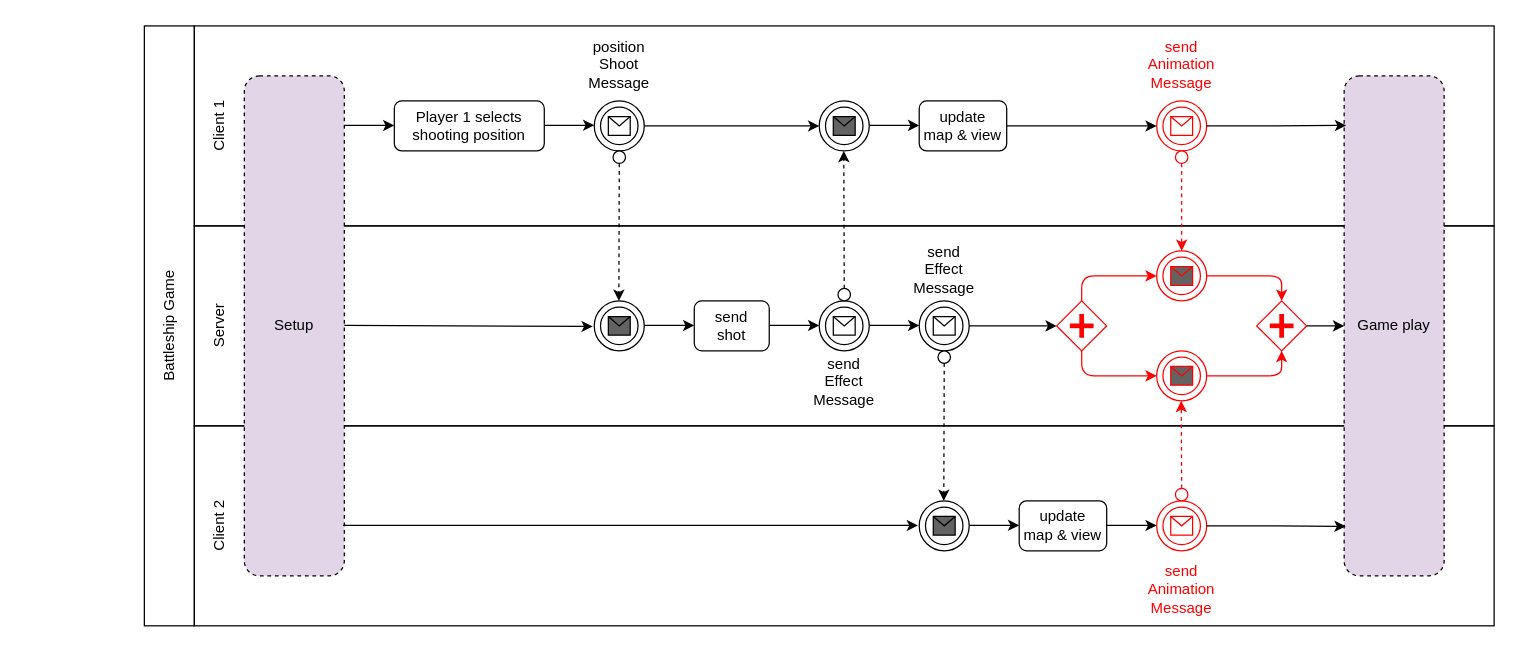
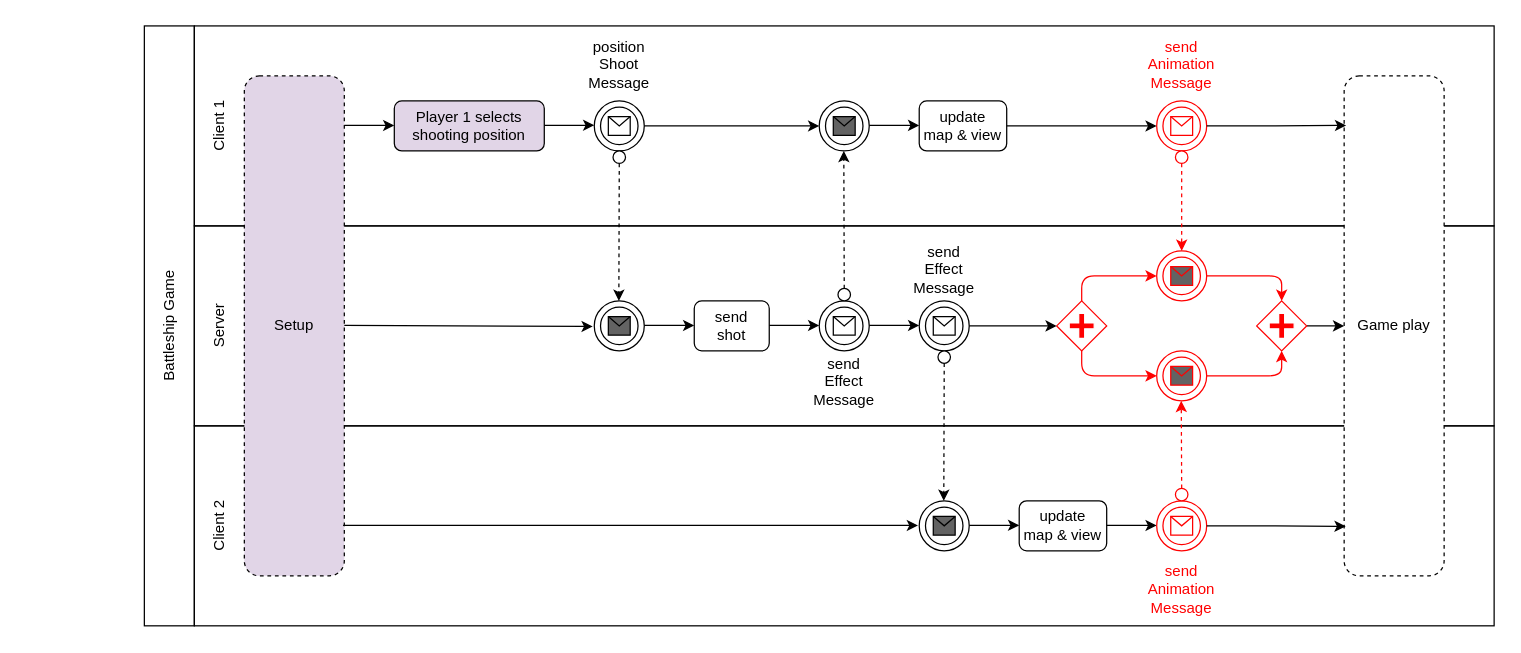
- <mxCell id="12" value="Player 1 selects&lt;br&gt;shooting position" style="rounded=1;whiteSpace=wrap;html=1;" vertex="1" parent="1"><mxGeometry x="315" y="80" width="120" height="40" as="geometry" /></mxCell>
+ <mxCell id="12" value="Player 1 selects&lt;br&gt;shooting position" style="rounded=1;whiteSpace=wrap;html=1;fillColor=#e1d5e7;" vertex="1" parent="1"><mxGeometry x="315" y="80" width="120" height="40" as="geometry" /></mxCell>
- <mxCell id="85" value="Game play" style="rounded=1;whiteSpace=wrap;html=1;dashed=1;fillStyle=solid;fillColor=#e1d5e7;" vertex="1" parent="1"><mxGeometry x="1075" y="60" width="80" height="400" as="geometry" /></mxCell>
+ <mxCell id="85" value="Game play" style="rounded=1;whiteSpace=wrap;html=1;dashed=1;fillStyle=solid;" vertex="1" parent="1"><mxGeometry x="1075" y="60" width="80" height="400" as="geometry" /></mxCell>
